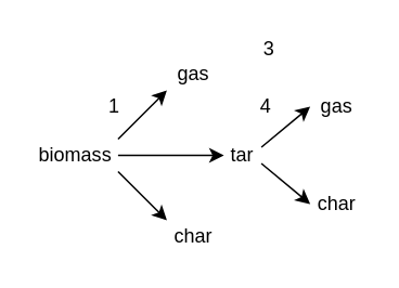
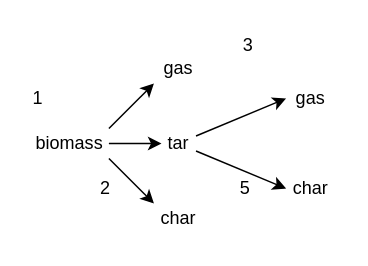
- <mxCell id="13" value="1" style="text;html=1;strokeColor=none;fillColor=none;align=center;verticalAlign=middle;whiteSpace=wrap;rounded=0;" vertex="1" parent="1"><mxGeometry x="60" y="55" width="20" height="20" as="geometry" /></mxCell>
+ <mxCell id="13" value="1" style="text;html=1;strokeColor=none;fillColor=none;align=center;verticalAlign=middle;whiteSpace=wrap;rounded=0;" vertex="1" parent="1"><mxGeometry x="15" y="55" width="20" height="20" as="geometry" /></mxCell>
- <mxCell id="16" value="4" style="text;html=1;strokeColor=none;fillColor=none;align=center;verticalAlign=middle;whiteSpace=wrap;rounded=0;" vertex="1" parent="1"><mxGeometry x="153" y="55" width="20" height="20" as="geometry" /></mxCell>
- <mxCell id="4" value="tar" style="text;html=1;strokeColor=none;fillColor=none;align=center;verticalAlign=middle;whiteSpace=wrap;rounded=0;" vertex="1" parent="1"><mxGeometry x="137" y="85" width="23" height="20" as="geometry" /></mxCell>
+ <mxCell id="4" value="tar" style="text;html=1;strokeColor=none;fillColor=none;align=center;verticalAlign=middle;whiteSpace=wrap;rounded=0;" vertex="1" parent="1"><mxGeometry x="107" y="85" width="23" height="20" as="geometry" /></mxCell>
+ <mxCell id="14" value="2" style="text;html=1;strokeColor=none;fillColor=none;align=center;verticalAlign=middle;whiteSpace=wrap;rounded=0;" vertex="1" parent="1"><mxGeometry x="60" y="115" width="20" height="20" as="geometry" /></mxCell>
+ <mxCell id="17" value="5" style="text;html=1;strokeColor=none;fillColor=none;align=center;verticalAlign=middle;whiteSpace=wrap;rounded=0;" vertex="1" parent="1"><mxGeometry x="153" y="115" width="20" height="20" as="geometry" /></mxCell>
